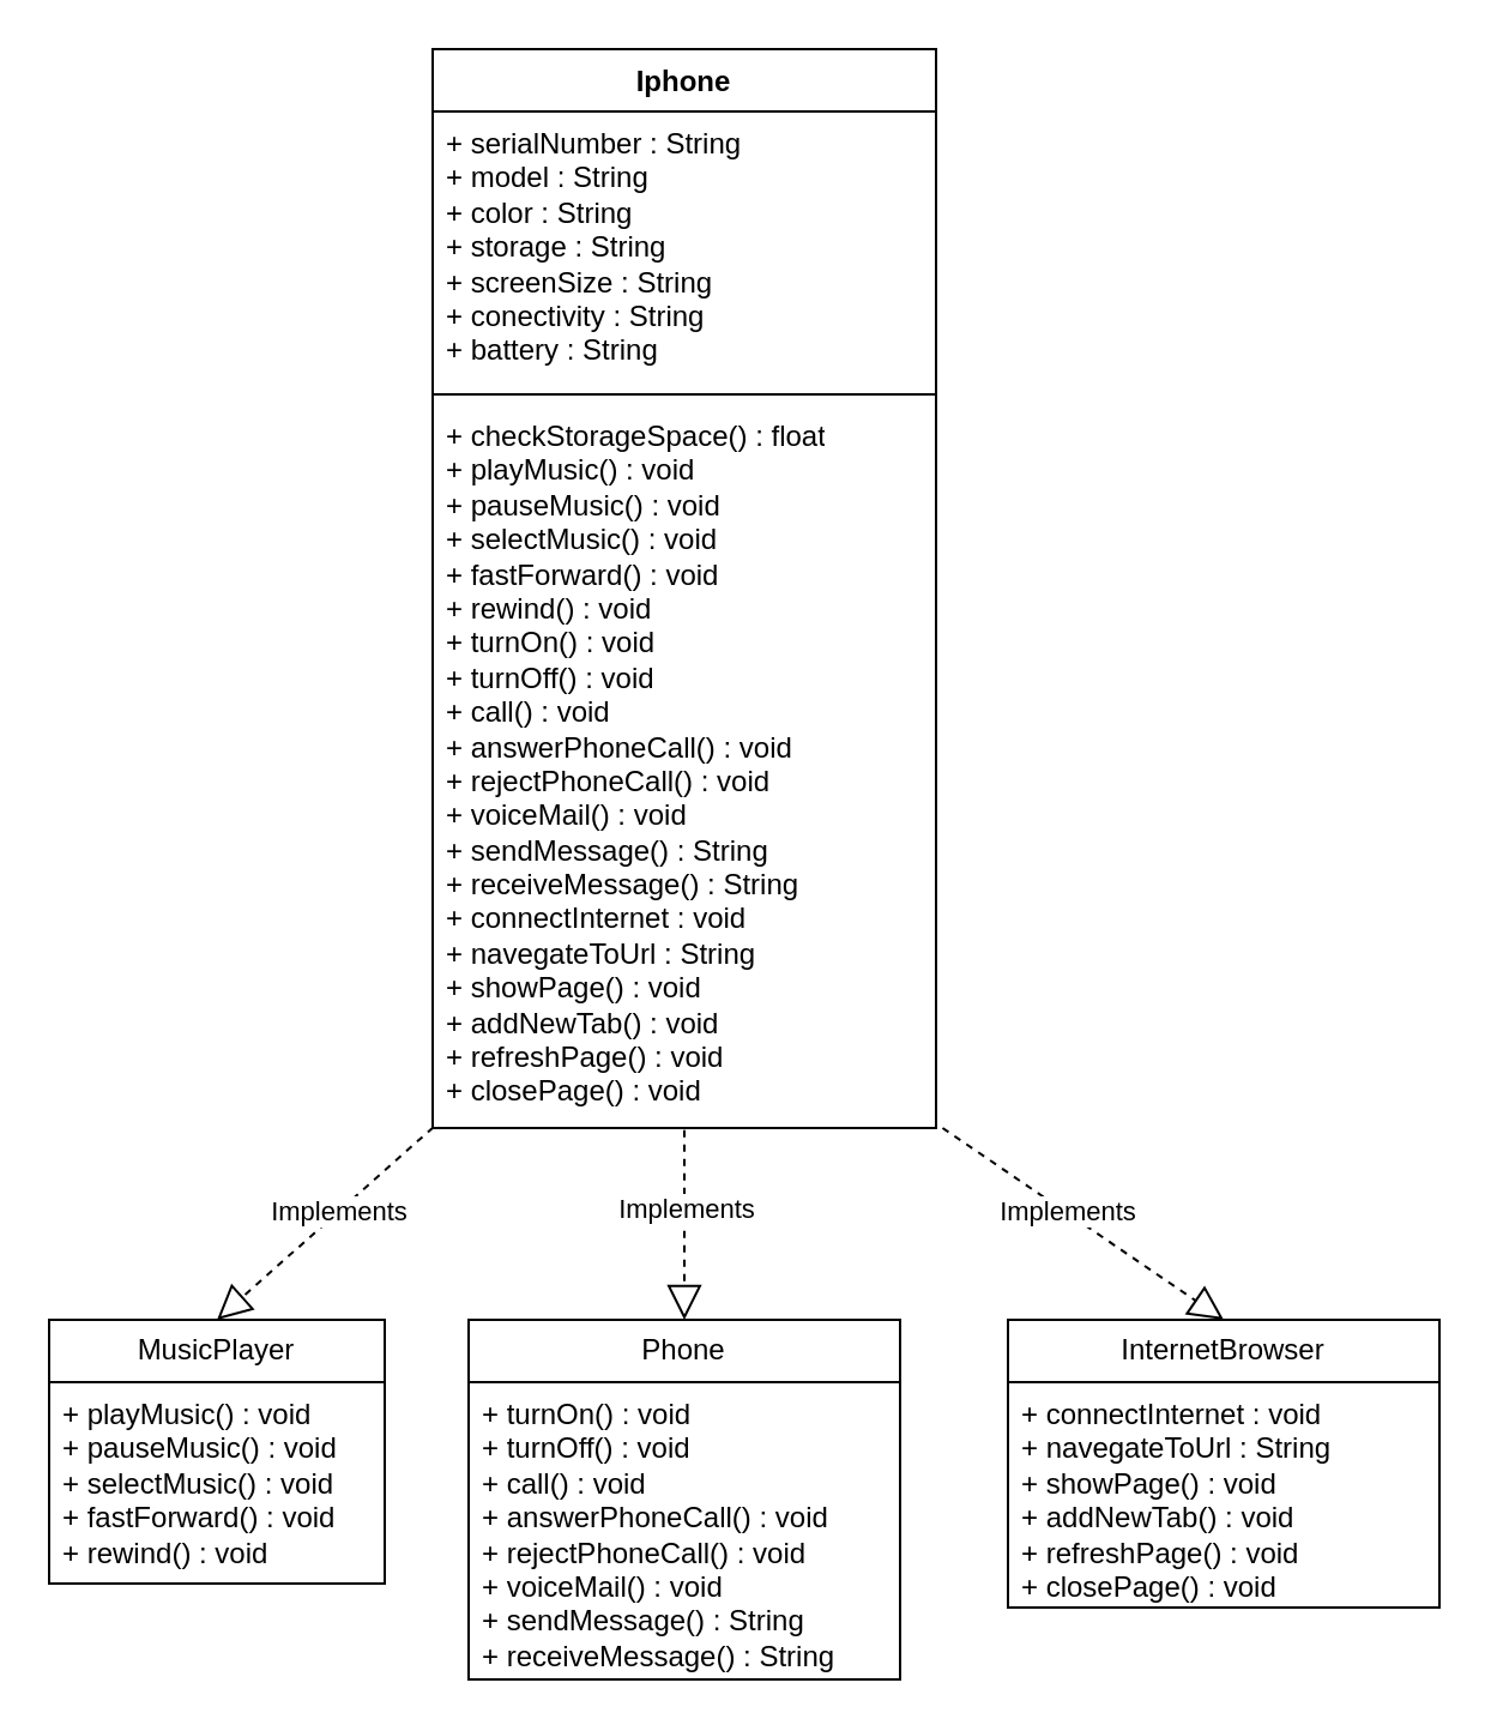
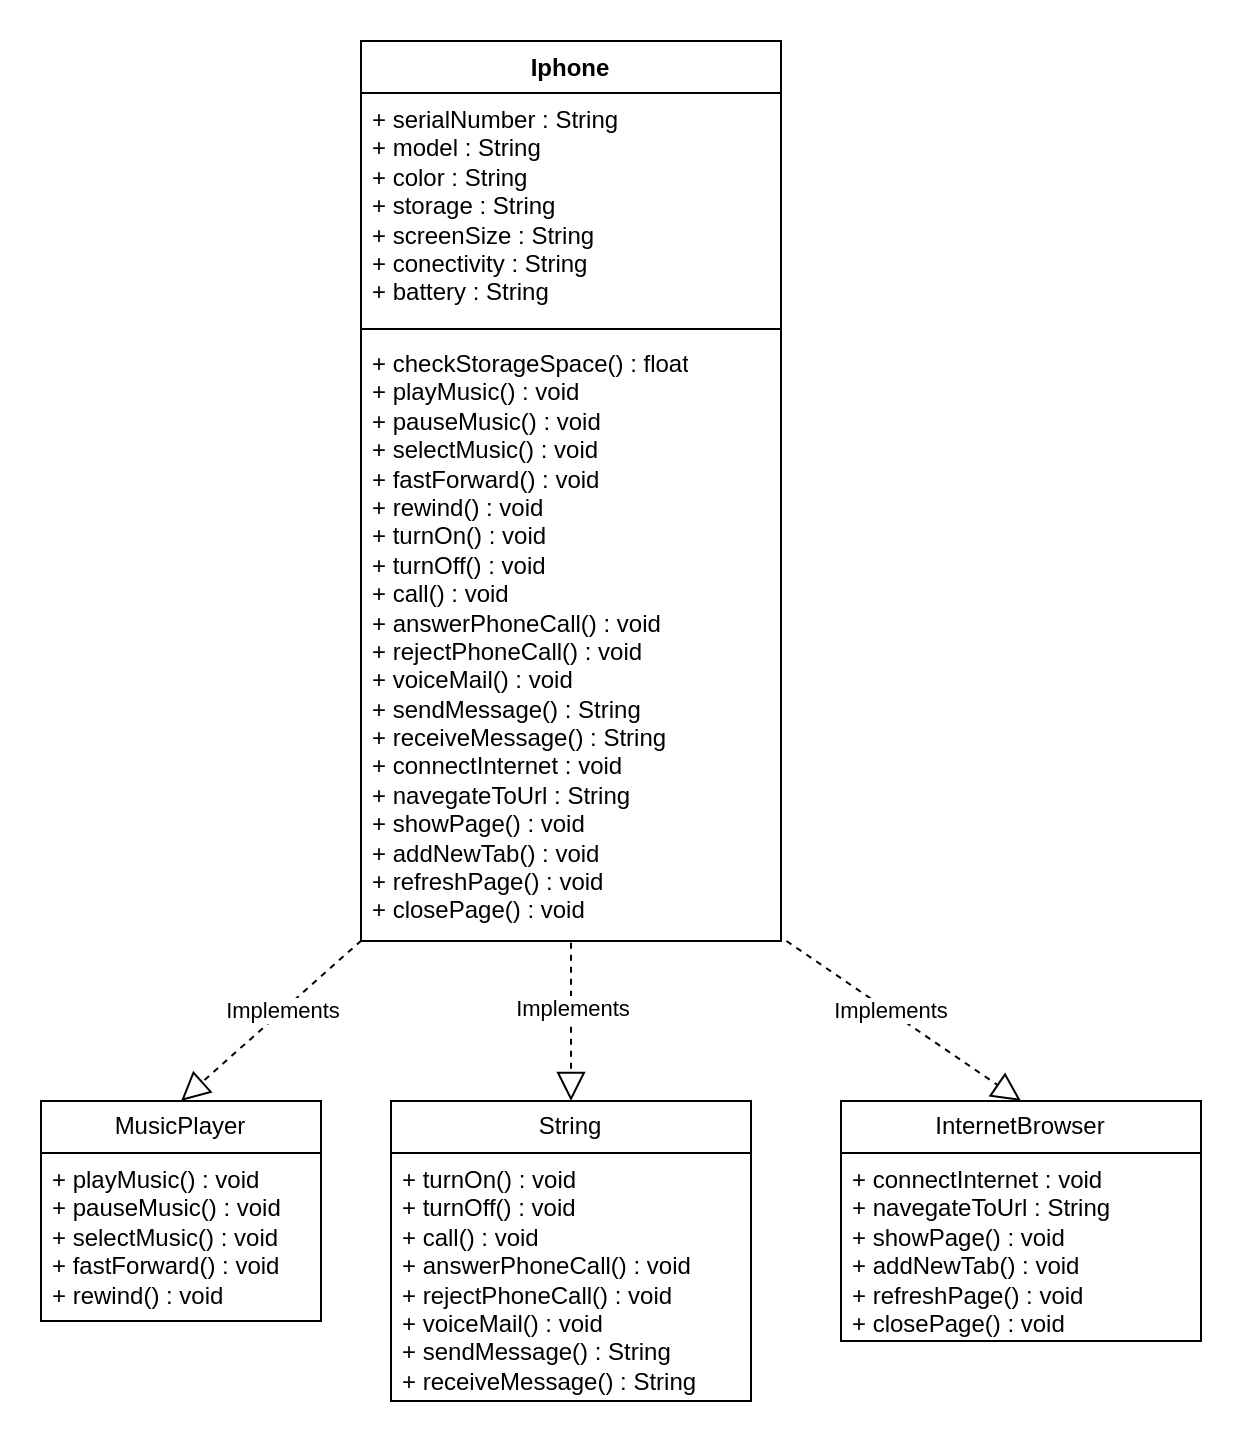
- <mxCell id="8" value="Phone" style="swimlane;fontStyle=0;childLayout=stackLayout;horizontal=1;startSize=26;fillColor=none;horizontalStack=0;resizeParent=1;resizeParentMax=0;resizeLast=0;collapsible=1;marginBottom=0;whiteSpace=wrap;html=1;" vertex="1" parent="1"><mxGeometry x="195" y="550" width="180" height="150" as="geometry" /></mxCell>
+ <mxCell id="8" value="String" style="swimlane;fontStyle=0;childLayout=stackLayout;horizontal=1;startSize=26;fillColor=none;horizontalStack=0;resizeParent=1;resizeParentMax=0;resizeLast=0;collapsible=1;marginBottom=0;whiteSpace=wrap;html=1;" vertex="1" parent="1"><mxGeometry x="195" y="550" width="180" height="150" as="geometry" /></mxCell>
